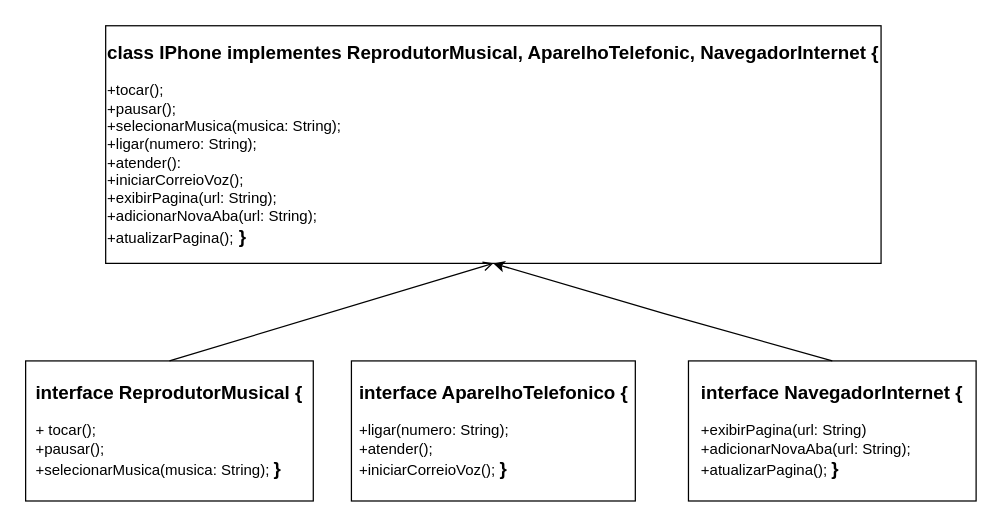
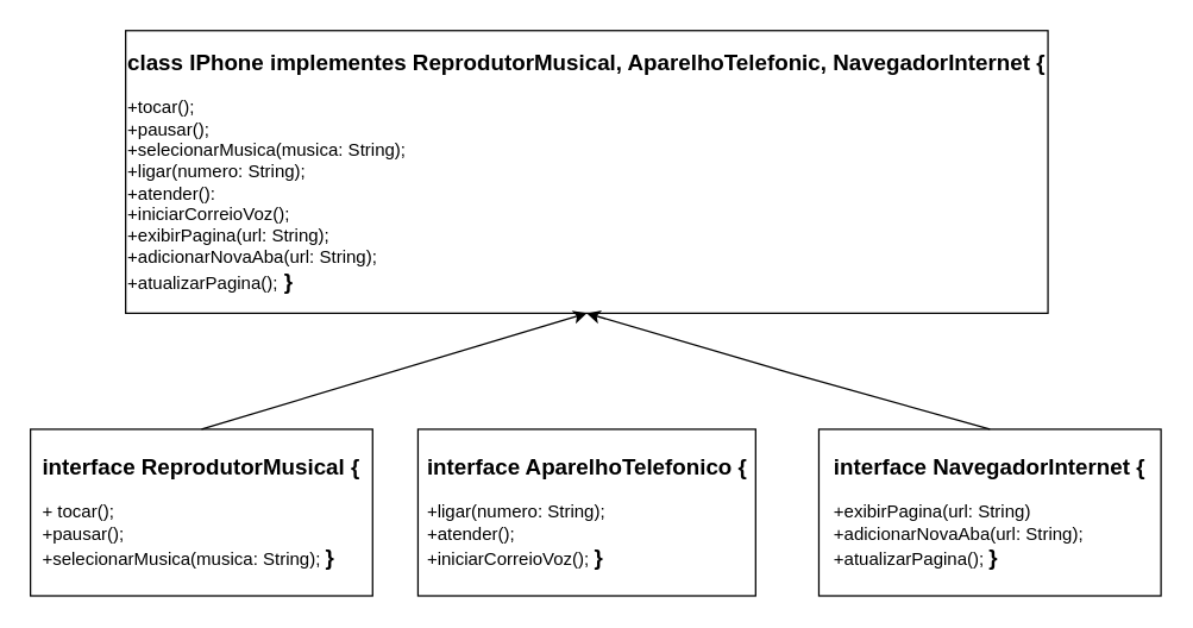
- <mxCell id="7" value="" style="endArrow=open;html=1;rounded=0;exitX=0.5;exitY=0;exitDx=0;exitDy=0;entryX=0.5;entryY=1;entryDx=0;entryDy=0;" edge="1" parent="1" source="3" target="2"><mxGeometry width="50" height="50" relative="1" as="geometry"><mxPoint x="370" y="210" as="sourcePoint" /><mxPoint x="420" y="160" as="targetPoint" /></mxGeometry></mxCell>
+ <mxCell id="7" value="" style="endArrow=classic;html=1;rounded=0;exitX=0.5;exitY=0;exitDx=0;exitDy=0;entryX=0.5;entryY=1;entryDx=0;entryDy=0;" edge="1" parent="1" source="3" target="2"><mxGeometry width="50" height="50" relative="1" as="geometry"><mxPoint x="370" y="210" as="sourcePoint" /><mxPoint x="420" y="160" as="targetPoint" /></mxGeometry></mxCell>
